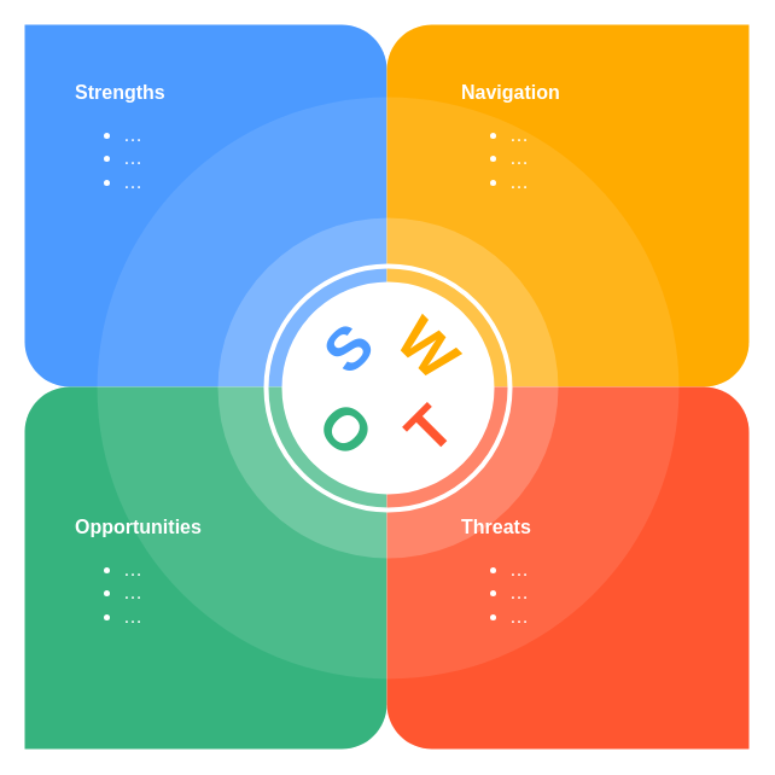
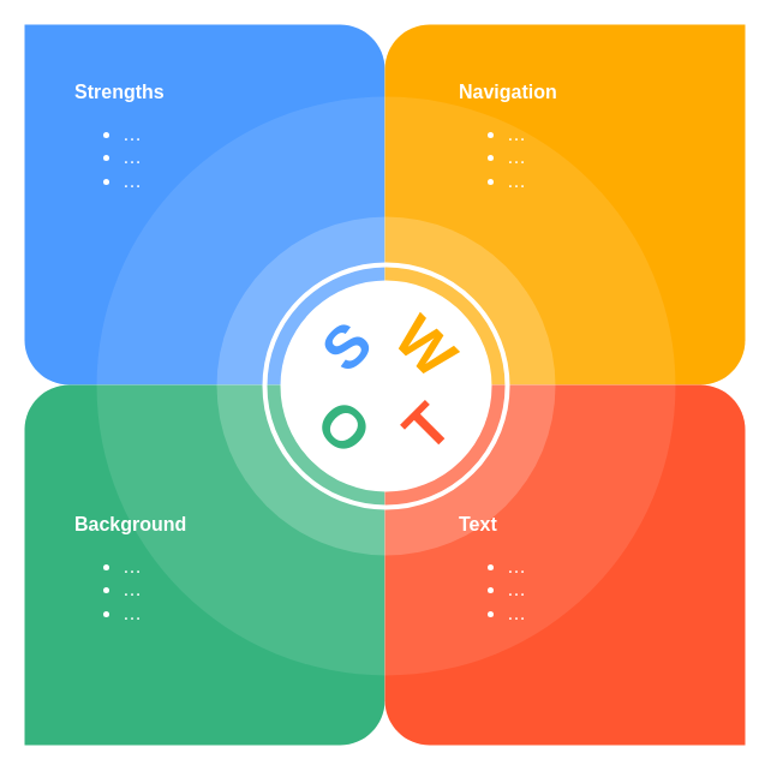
- <mxCell id="21" value="&lt;span&gt;&lt;b&gt;Opportunities&lt;/b&gt;&lt;/span&gt;&lt;br&gt;&lt;ul&gt;&lt;li&gt;&lt;span&gt;…&lt;/span&gt;&lt;/li&gt;&lt;li&gt;&lt;span&gt;…&lt;/span&gt;&lt;/li&gt;&lt;li&gt;&lt;span&gt;…&lt;/span&gt;&lt;/li&gt;&lt;/ul&gt;" style="text;html=1;align=left;verticalAlign=top;resizable=0;points=[];autosize=1;fontColor=#FFFFFF;fontSize=16;" parent="18" vertex="1"><mxGeometry x="60" y="420" width="120" height="110" as="geometry" /></mxCell>
+ <mxCell id="21" value="&lt;span&gt;&lt;b&gt;Background&lt;/b&gt;&lt;/span&gt;&lt;br&gt;&lt;ul&gt;&lt;li&gt;&lt;span&gt;…&lt;/span&gt;&lt;/li&gt;&lt;li&gt;&lt;span&gt;…&lt;/span&gt;&lt;/li&gt;&lt;li&gt;&lt;span&gt;…&lt;/span&gt;&lt;/li&gt;&lt;/ul&gt;" style="text;html=1;align=left;verticalAlign=top;resizable=0;points=[];autosize=1;fontColor=#FFFFFF;fontSize=16;" parent="18" vertex="1"><mxGeometry x="60" y="420" width="120" height="110" as="geometry" /></mxCell>
- <mxCell id="20" value="&lt;span&gt;&lt;b&gt;Threats&lt;/b&gt;&lt;/span&gt;&lt;br&gt;&lt;ul&gt;&lt;li&gt;&lt;span&gt;…&lt;/span&gt;&lt;/li&gt;&lt;li&gt;&lt;span&gt;…&lt;/span&gt;&lt;/li&gt;&lt;li&gt;&lt;span&gt;…&lt;/span&gt;&lt;/li&gt;&lt;/ul&gt;" style="text;html=1;align=left;verticalAlign=top;resizable=0;points=[];autosize=1;fontColor=#FFFFFF;fontSize=16;" parent="18" vertex="1"><mxGeometry x="380" y="420" width="70" height="110" as="geometry" /></mxCell>
+ <mxCell id="20" value="&lt;span&gt;&lt;b&gt;Text&lt;/b&gt;&lt;/span&gt;&lt;br&gt;&lt;ul&gt;&lt;li&gt;&lt;span&gt;…&lt;/span&gt;&lt;/li&gt;&lt;li&gt;&lt;span&gt;…&lt;/span&gt;&lt;/li&gt;&lt;li&gt;&lt;span&gt;…&lt;/span&gt;&lt;/li&gt;&lt;/ul&gt;" style="text;html=1;align=left;verticalAlign=top;resizable=0;points=[];autosize=1;fontColor=#FFFFFF;fontSize=16;" parent="18" vertex="1"><mxGeometry x="380" y="420" width="70" height="110" as="geometry" /></mxCell>
